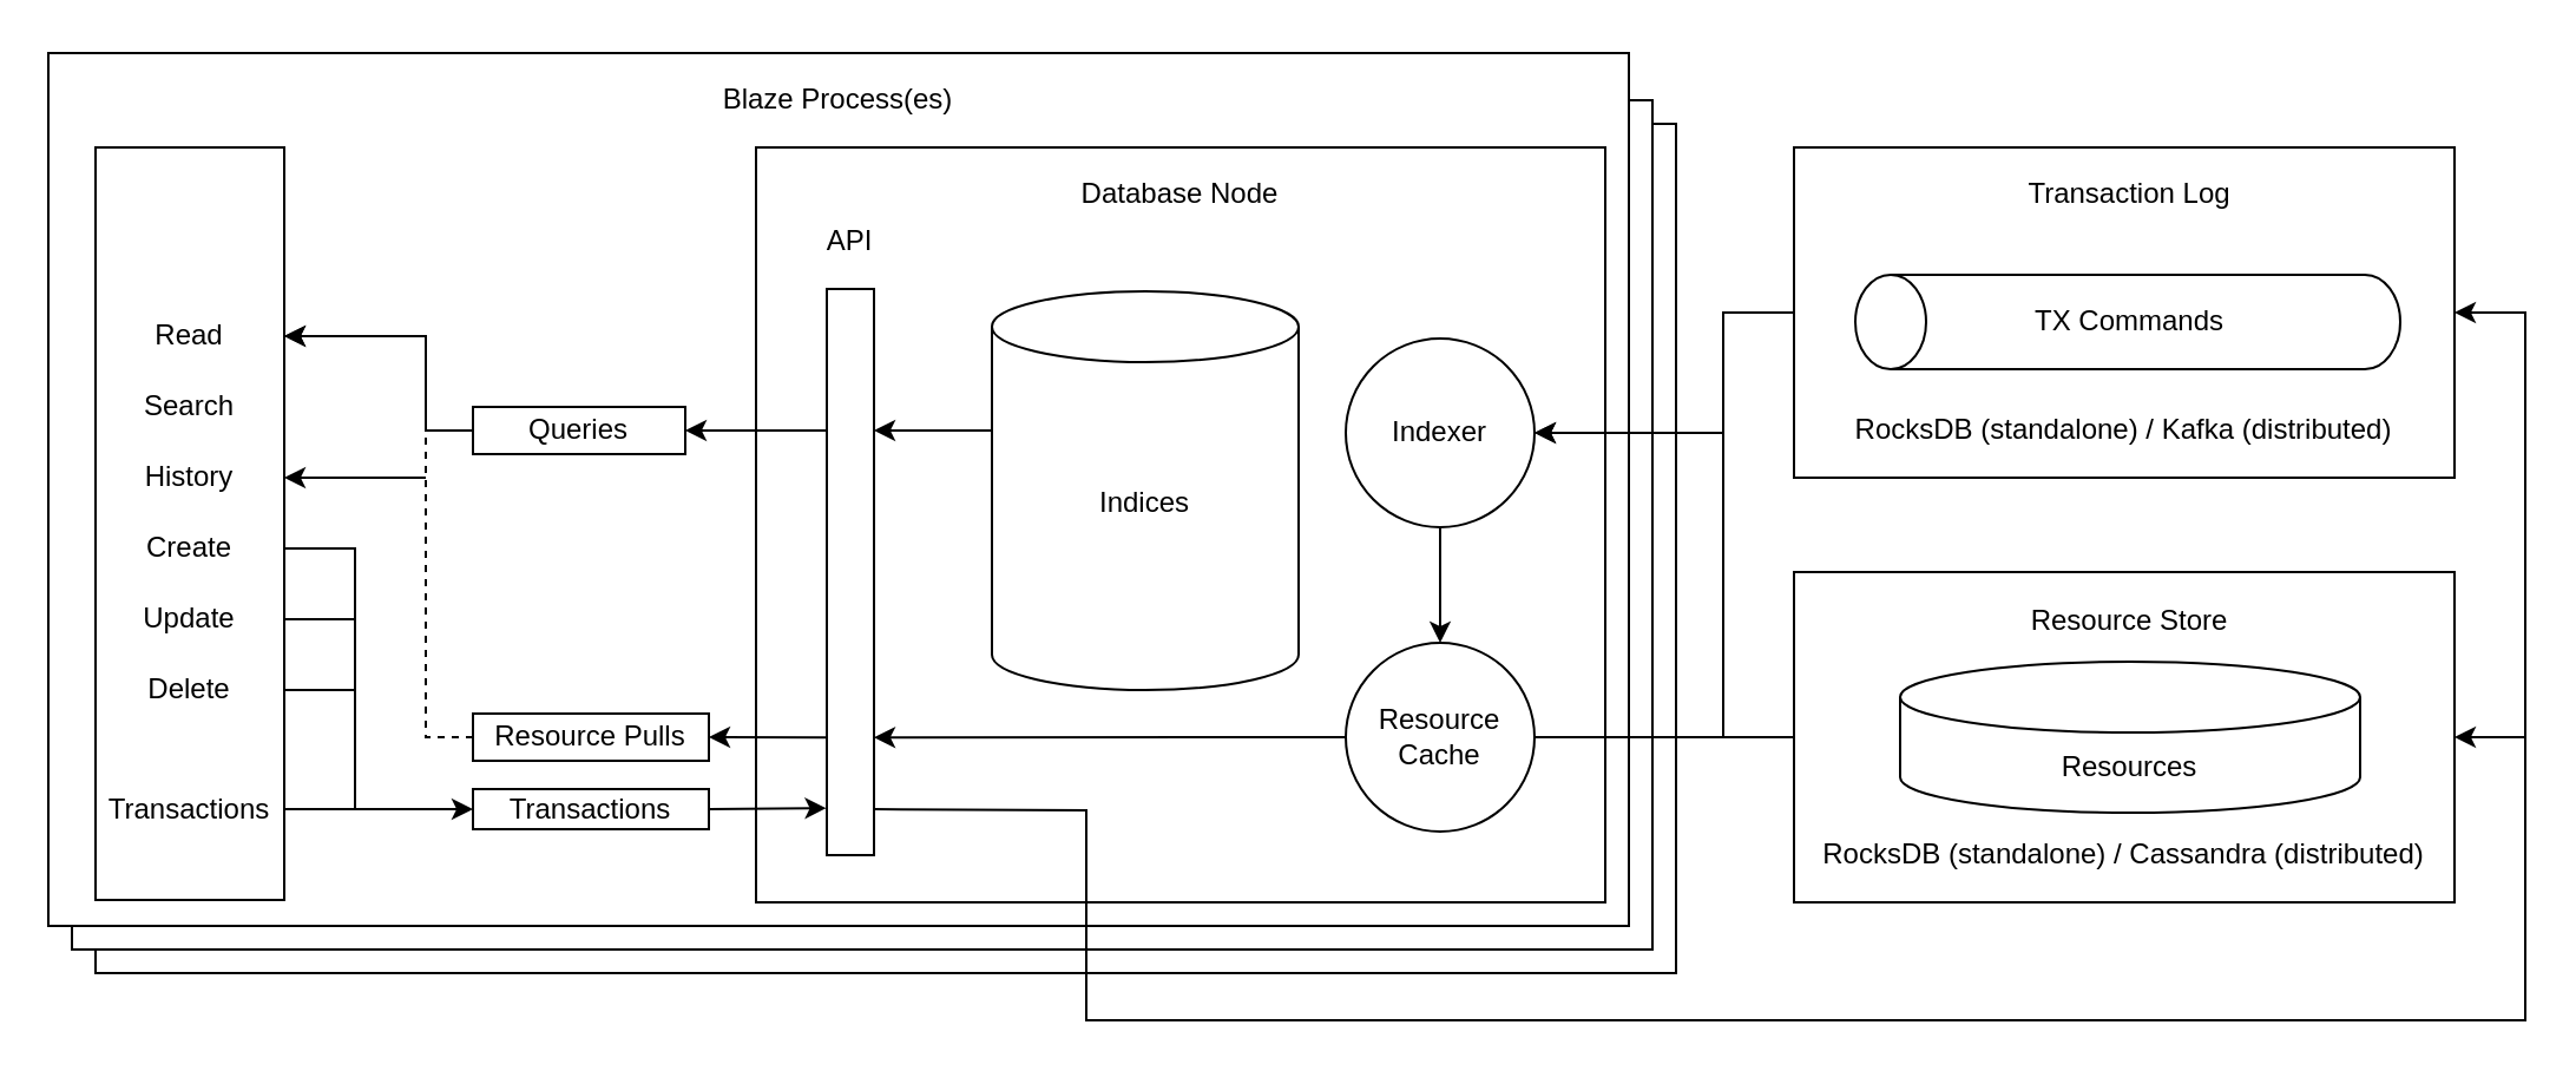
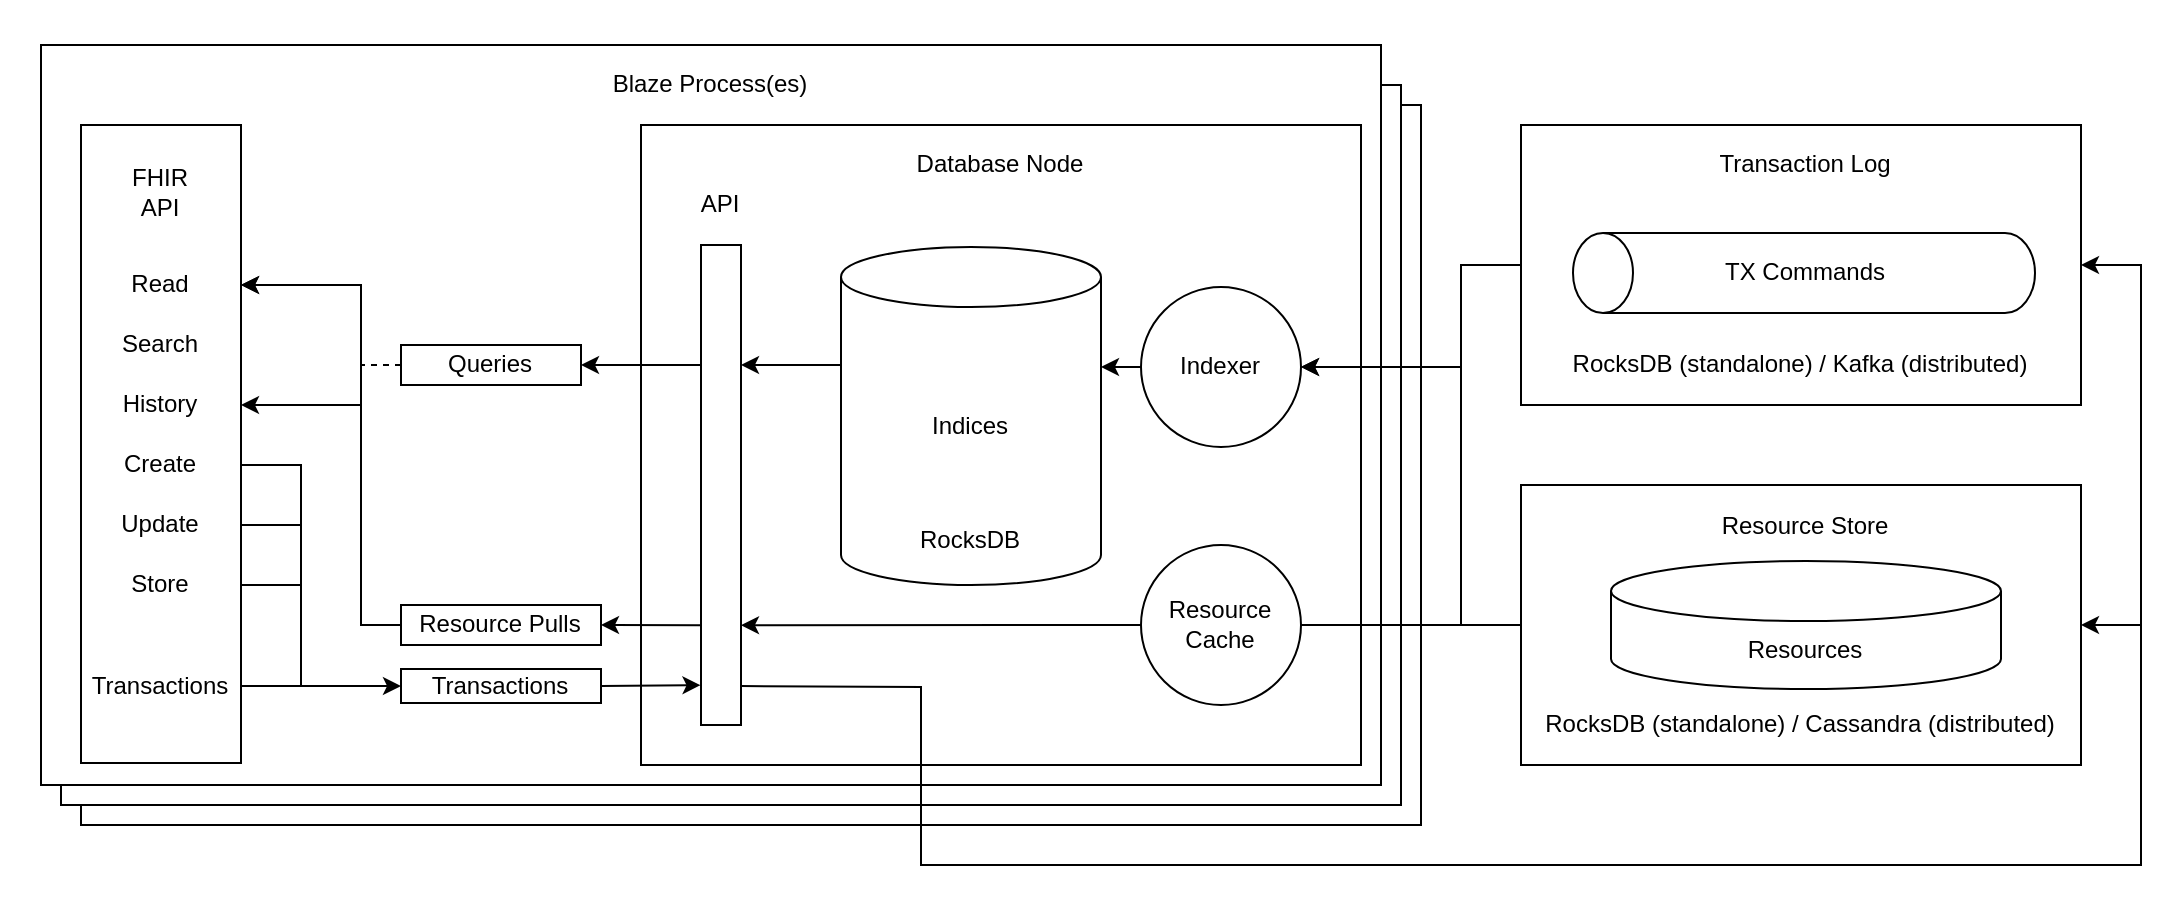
+ <mxCell id="36" value="FHIR&lt;br&gt;API" style="text;html=1;strokeColor=none;fillColor=none;align=center;verticalAlign=middle;whiteSpace=wrap;rounded=0;" parent="1" vertex="1"><mxGeometry x="60" y="81" width="40" height="30" as="geometry" /></mxCell>
- <mxCell id="42" value="" style="endArrow=classic;html=1;entryX=1;entryY=0.5;entryDx=0;entryDy=0;exitX=0;exitY=0.5;exitDx=0;exitDy=0;rounded=0;" parent="1" source="10" target="37" edge="1"><mxGeometry width="50" height="50" relative="1" as="geometry"><mxPoint x="350" y="242" as="sourcePoint" /><mxPoint x="400" y="192" as="targetPoint" /><Array as="points"><mxPoint x="180" y="182" /><mxPoint x="180" y="142" /></Array></mxGeometry></mxCell>
+ <mxCell id="42" value="" style="endArrow=classic;html=1;entryX=1;entryY=0.5;entryDx=0;entryDy=0;exitX=0;exitY=0.5;exitDx=0;exitDy=0;rounded=0;dashed=1;" parent="1" source="10" target="37" edge="1"><mxGeometry width="50" height="50" relative="1" as="geometry"><mxPoint x="350" y="242" as="sourcePoint" /><mxPoint x="400" y="192" as="targetPoint" /><Array as="points"><mxPoint x="180" y="182" /><mxPoint x="180" y="142" /></Array></mxGeometry></mxCell>
- <mxCell id="27" value="" style="edgeStyle=orthogonalEdgeStyle;rounded=1;orthogonalLoop=1;jettySize=auto;html=1;" parent="1" source="28" target="52" edge="1"><mxGeometry relative="1" as="geometry" /></mxCell>
+ <mxCell id="27" value="" style="edgeStyle=orthogonalEdgeStyle;rounded=1;orthogonalLoop=1;jettySize=auto;html=1;entryX=1;entryY=0.355;entryDx=0;entryDy=0;entryPerimeter=0;" parent="1" source="28" target="25" edge="1"><mxGeometry relative="1" as="geometry" /></mxCell>
- <mxCell id="44" value="" style="endArrow=classic;html=1;entryX=1;entryY=0.5;entryDx=0;entryDy=0;exitX=0;exitY=0.5;exitDx=0;exitDy=0;rounded=0;dashed=1;" parent="1" source="11" target="37" edge="1"><mxGeometry width="50" height="50" relative="1" as="geometry"><mxPoint x="220" y="272" as="sourcePoint" /><mxPoint x="270" y="222" as="targetPoint" /><Array as="points"><mxPoint x="180" y="312" /><mxPoint x="180" y="142" /></Array></mxGeometry></mxCell>
+ <mxCell id="44" value="" style="endArrow=classic;html=1;entryX=1;entryY=0.5;entryDx=0;entryDy=0;exitX=0;exitY=0.5;exitDx=0;exitDy=0;rounded=0;" parent="1" source="11" target="37" edge="1"><mxGeometry width="50" height="50" relative="1" as="geometry"><mxPoint x="220" y="272" as="sourcePoint" /><mxPoint x="270" y="222" as="targetPoint" /><Array as="points"><mxPoint x="180" y="312" /><mxPoint x="180" y="142" /></Array></mxGeometry></mxCell>
+ <mxCell id="34" value="RocksDB" style="text;html=1;strokeColor=none;fillColor=none;align=center;verticalAlign=middle;whiteSpace=wrap;rounded=0;" parent="1" vertex="1"><mxGeometry x="450" y="260" width="70" height="20" as="geometry" /></mxCell>
- <mxCell id="46" value="Delete" style="text;html=1;strokeColor=none;fillColor=none;align=center;verticalAlign=middle;whiteSpace=wrap;rounded=0;" parent="1" vertex="1"><mxGeometry x="40" y="282" width="80" height="20" as="geometry" /></mxCell>
+ <mxCell id="46" value="Store" style="text;html=1;strokeColor=none;fillColor=none;align=center;verticalAlign=middle;whiteSpace=wrap;rounded=0;" parent="1" vertex="1"><mxGeometry x="40" y="282" width="80" height="20" as="geometry" /></mxCell>
